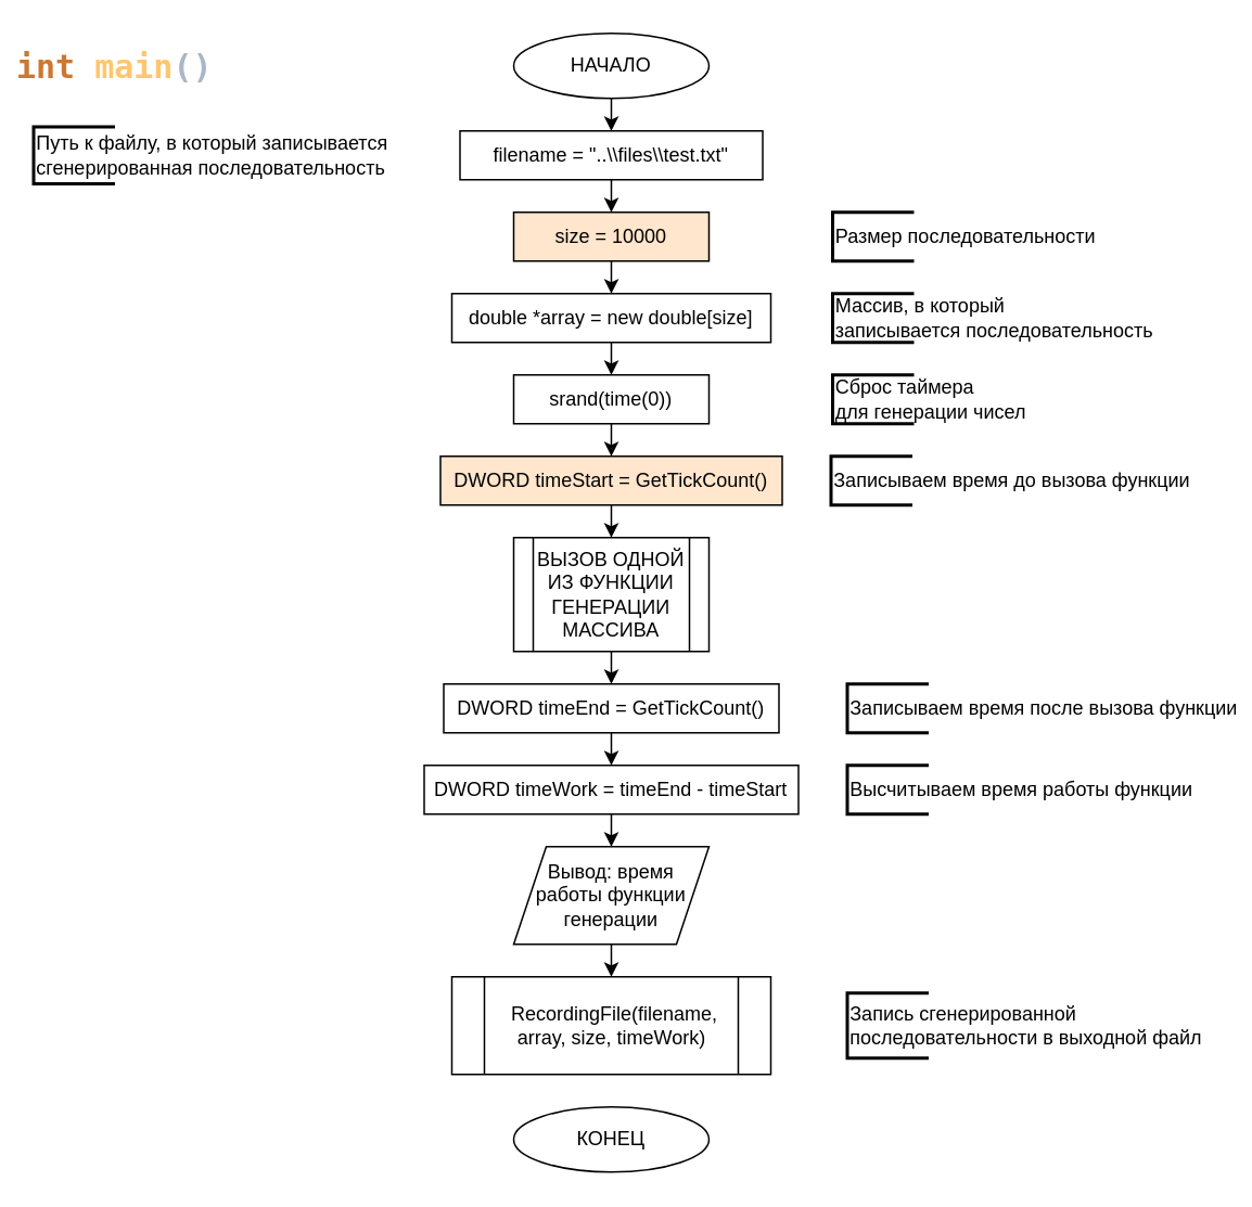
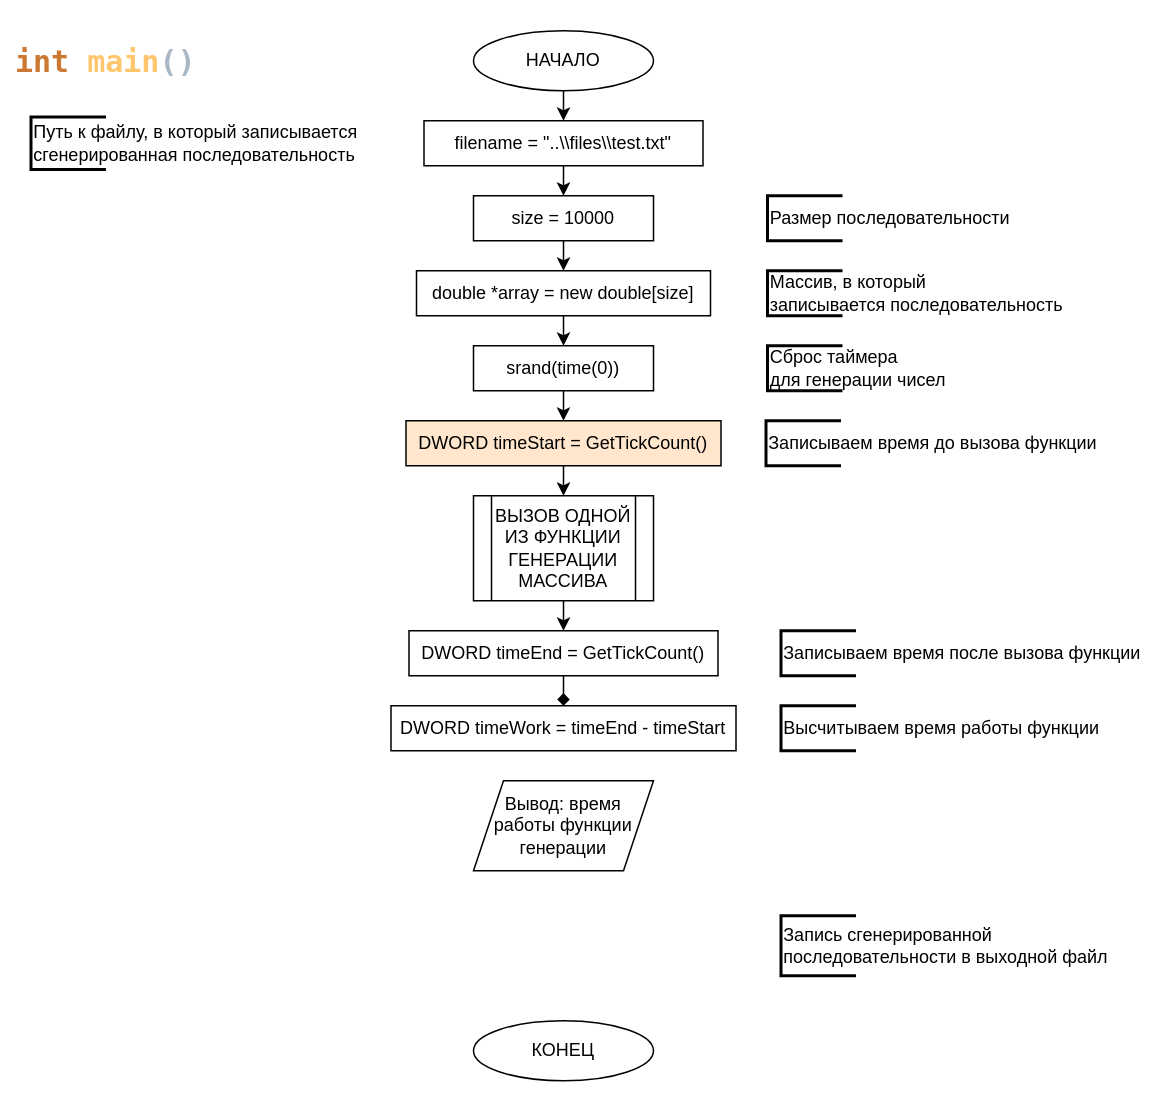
- <mxCell id="8" value="size = 10000" style="rounded=0;whiteSpace=wrap;html=1;fillColor=#ffe6cc;" parent="1" vertex="1"><mxGeometry x="315" y="130" width="120" height="30" as="geometry" /></mxCell>
+ <mxCell id="8" value="size = 10000" style="rounded=0;whiteSpace=wrap;html=1;" parent="1" vertex="1"><mxGeometry x="315" y="130" width="120" height="30" as="geometry" /></mxCell>
- <mxCell id="17" style="edgeStyle=orthogonalEdgeStyle;rounded=0;orthogonalLoop=1;jettySize=auto;html=1;exitX=0.5;exitY=1;exitDx=0;exitDy=0;entryX=0.5;entryY=0;entryDx=0;entryDy=0;" parent="1" source="18" target="20" edge="1"><mxGeometry relative="1" as="geometry" /></mxCell>
+ <mxCell id="17" style="edgeStyle=orthogonalEdgeStyle;rounded=0;orthogonalLoop=1;jettySize=auto;html=1;exitX=0.5;exitY=1;exitDx=0;exitDy=0;entryX=0.5;entryY=0;entryDx=0;entryDy=0;endArrow=diamond;" parent="1" source="18" target="20" edge="1"><mxGeometry relative="1" as="geometry" /></mxCell>
- <mxCell id="19" style="edgeStyle=orthogonalEdgeStyle;rounded=0;orthogonalLoop=1;jettySize=auto;html=1;exitX=0.5;exitY=1;exitDx=0;exitDy=0;entryX=0.5;entryY=0;entryDx=0;entryDy=0;" parent="1" source="20" target="22" edge="1"><mxGeometry relative="1" as="geometry" /></mxCell>
- <mxCell id="21" style="edgeStyle=orthogonalEdgeStyle;rounded=0;orthogonalLoop=1;jettySize=auto;html=1;exitX=0.5;exitY=1;exitDx=0;exitDy=0;entryX=0.5;entryY=0;entryDx=0;entryDy=0;" parent="1" source="22" target="23" edge="1"><mxGeometry relative="1" as="geometry" /></mxCell>
- <mxCell id="23" value="&amp;nbsp;RecordingFile(filename, array, size, timeWork)" style="shape=process;whiteSpace=wrap;html=1;backgroundOutline=1;" parent="1" vertex="1"><mxGeometry x="277" y="600" width="196" height="60" as="geometry" /></mxCell>
